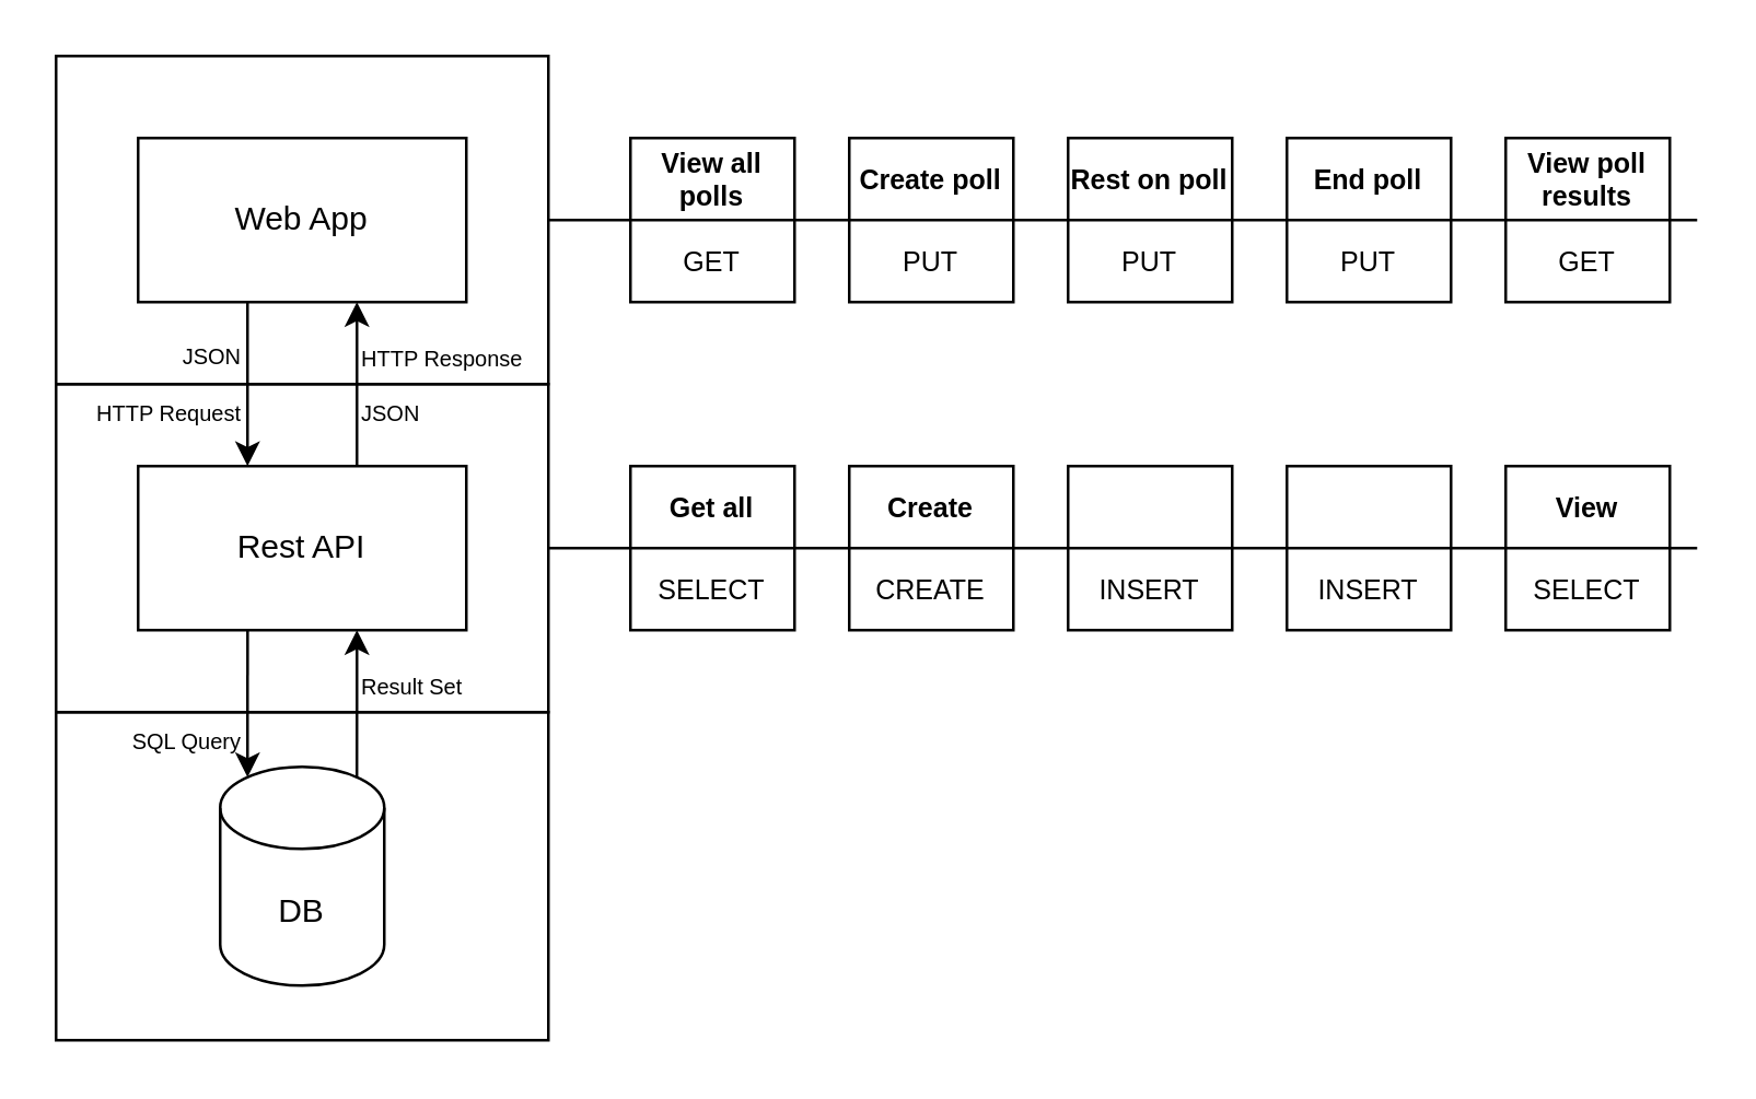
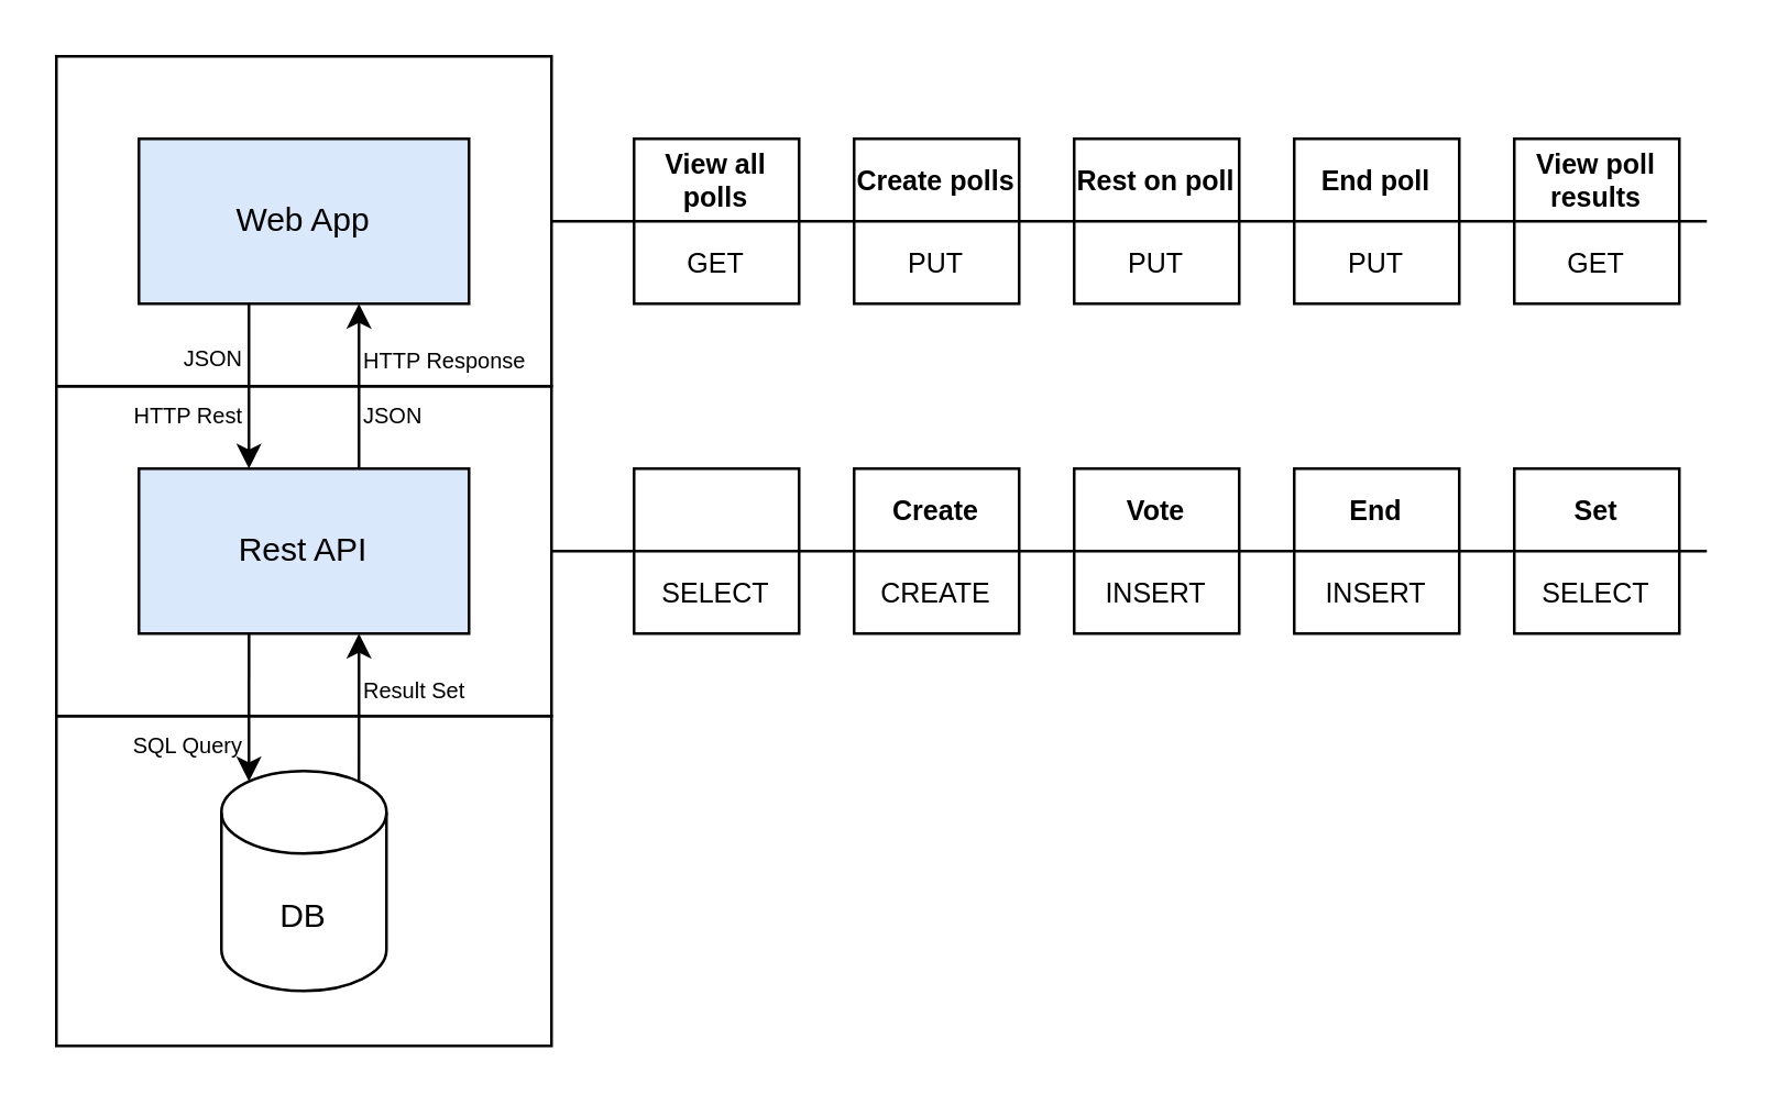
- <mxCell id="25" value="&lt;b&gt;Create poll&lt;/b&gt;" style="text;html=1;strokeColor=none;fillColor=none;align=center;verticalAlign=middle;whiteSpace=wrap;rounded=0;fontSize=10;" parent="23" vertex="1"><mxGeometry width="60" height="30" as="geometry" /></mxCell>
+ <mxCell id="25" value="&lt;b&gt;Create polls&lt;/b&gt;" style="text;html=1;strokeColor=none;fillColor=none;align=center;verticalAlign=middle;whiteSpace=wrap;rounded=0;fontSize=10;" parent="23" vertex="1"><mxGeometry width="60" height="30" as="geometry" /></mxCell>
- <mxCell id="7" value="Web App" style="rounded=0;whiteSpace=wrap;html=1;" parent="1" vertex="1"><mxGeometry x="50" y="50" width="120" height="60" as="geometry" /></mxCell>
+ <mxCell id="7" value="Web App" style="rounded=0;whiteSpace=wrap;html=1;fillColor=#dae8fc;" parent="1" vertex="1"><mxGeometry x="50" y="50" width="120" height="60" as="geometry" /></mxCell>
- <mxCell id="14" value="&lt;font style=&quot;font-size: 8px&quot;&gt;HTTP Request&lt;/font&gt;" style="text;html=1;strokeColor=none;fillColor=none;align=right;verticalAlign=middle;whiteSpace=wrap;rounded=0;" parent="1" vertex="1"><mxGeometry x="20" y="140" width="70" height="20" as="geometry" /></mxCell>
+ <mxCell id="14" value="&lt;font style=&quot;font-size: 8px&quot;&gt;HTTP Rest&lt;/font&gt;" style="text;html=1;strokeColor=none;fillColor=none;align=right;verticalAlign=middle;whiteSpace=wrap;rounded=0;" parent="1" vertex="1"><mxGeometry x="20" y="140" width="70" height="20" as="geometry" /></mxCell>
- <mxCell id="36" value="&lt;b&gt;Get all&lt;br&gt;&lt;/b&gt;" style="text;html=1;strokeColor=none;fillColor=none;align=center;verticalAlign=middle;whiteSpace=wrap;rounded=0;fontSize=10;" parent="1" vertex="1"><mxGeometry x="230" y="170" width="60" height="30" as="geometry" /></mxCell>
+ <mxCell id="54" value="&lt;b&gt;Vote&lt;/b&gt;" style="text;html=1;strokeColor=none;fillColor=none;align=center;verticalAlign=middle;whiteSpace=wrap;rounded=0;fontSize=10;" vertex="1" parent="1"><mxGeometry x="390" y="170" width="60" height="30" as="geometry" /></mxCell>
+ <mxCell id="47" value="&lt;b&gt;End&lt;/b&gt;" style="text;html=1;strokeColor=none;fillColor=none;align=center;verticalAlign=middle;whiteSpace=wrap;rounded=0;fontSize=10;" vertex="1" parent="1"><mxGeometry x="470" y="170" width="60" height="30" as="geometry" /></mxCell>
- <mxCell id="38" value="&lt;b&gt;View&lt;/b&gt;" style="text;html=1;strokeColor=none;fillColor=none;align=center;verticalAlign=middle;whiteSpace=wrap;rounded=0;fontSize=10;" parent="1" vertex="1"><mxGeometry x="550" y="170" width="60" height="30" as="geometry" /></mxCell>
+ <mxCell id="38" value="&lt;b&gt;Set&lt;/b&gt;" style="text;html=1;strokeColor=none;fillColor=none;align=center;verticalAlign=middle;whiteSpace=wrap;rounded=0;fontSize=10;" parent="1" vertex="1"><mxGeometry x="550" y="170" width="60" height="30" as="geometry" /></mxCell>
- <mxCell id="9" value="Rest API" style="rounded=0;whiteSpace=wrap;html=1;" parent="1" vertex="1"><mxGeometry x="50" y="170" width="120" height="60" as="geometry" /></mxCell>
+ <mxCell id="9" value="Rest API" style="rounded=0;whiteSpace=wrap;html=1;fillColor=#dae8fc;" parent="1" vertex="1"><mxGeometry x="50" y="170" width="120" height="60" as="geometry" /></mxCell>
